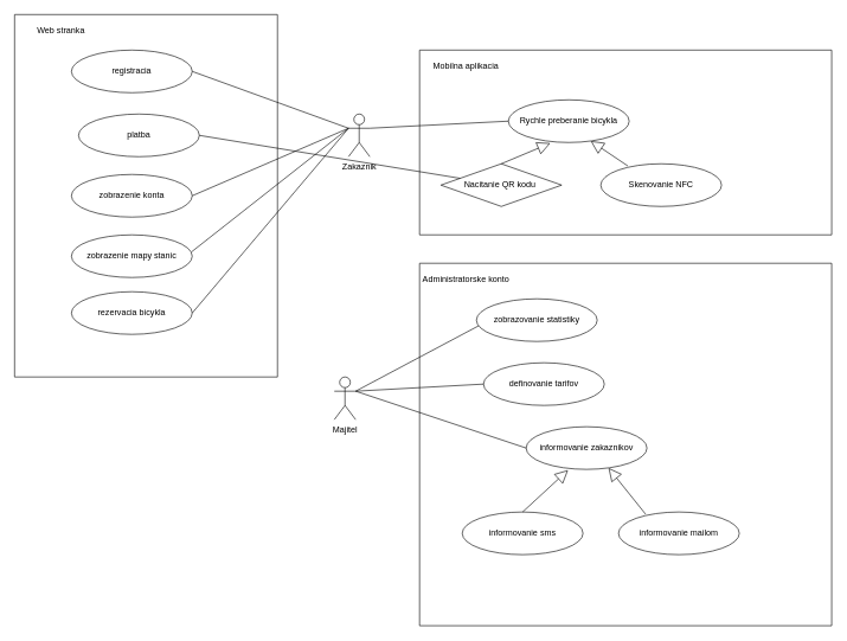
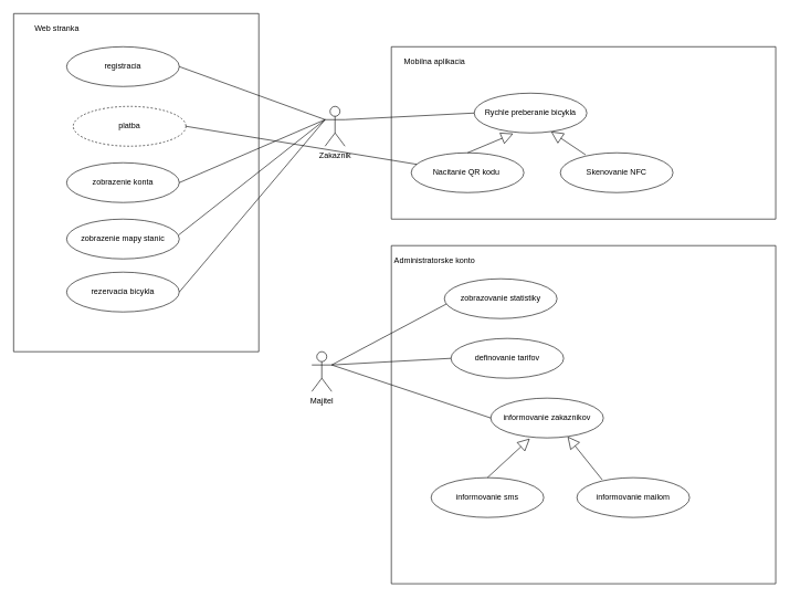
- <mxCell id="6" value="platba" style="ellipse;whiteSpace=wrap;html=1;" parent="3" vertex="1"><mxGeometry x="90" y="140" width="170" height="60" as="geometry" /></mxCell>
+ <mxCell id="6" value="platba" style="ellipse;whiteSpace=wrap;html=1;dashed=1;" parent="3" vertex="1"><mxGeometry x="90" y="140" width="170" height="60" as="geometry" /></mxCell>
- <mxCell id="14" value="Nacitanie QR kodu&amp;nbsp;" style="rhombus;whiteSpace=wrap;html=1;" vertex="1" parent="10"><mxGeometry x="30" y="160" width="170" height="60" as="geometry" /></mxCell>
+ <mxCell id="14" value="Nacitanie QR kodu&amp;nbsp;" style="ellipse;whiteSpace=wrap;html=1;" vertex="1" parent="10"><mxGeometry x="30" y="160" width="170" height="60" as="geometry" /></mxCell>
